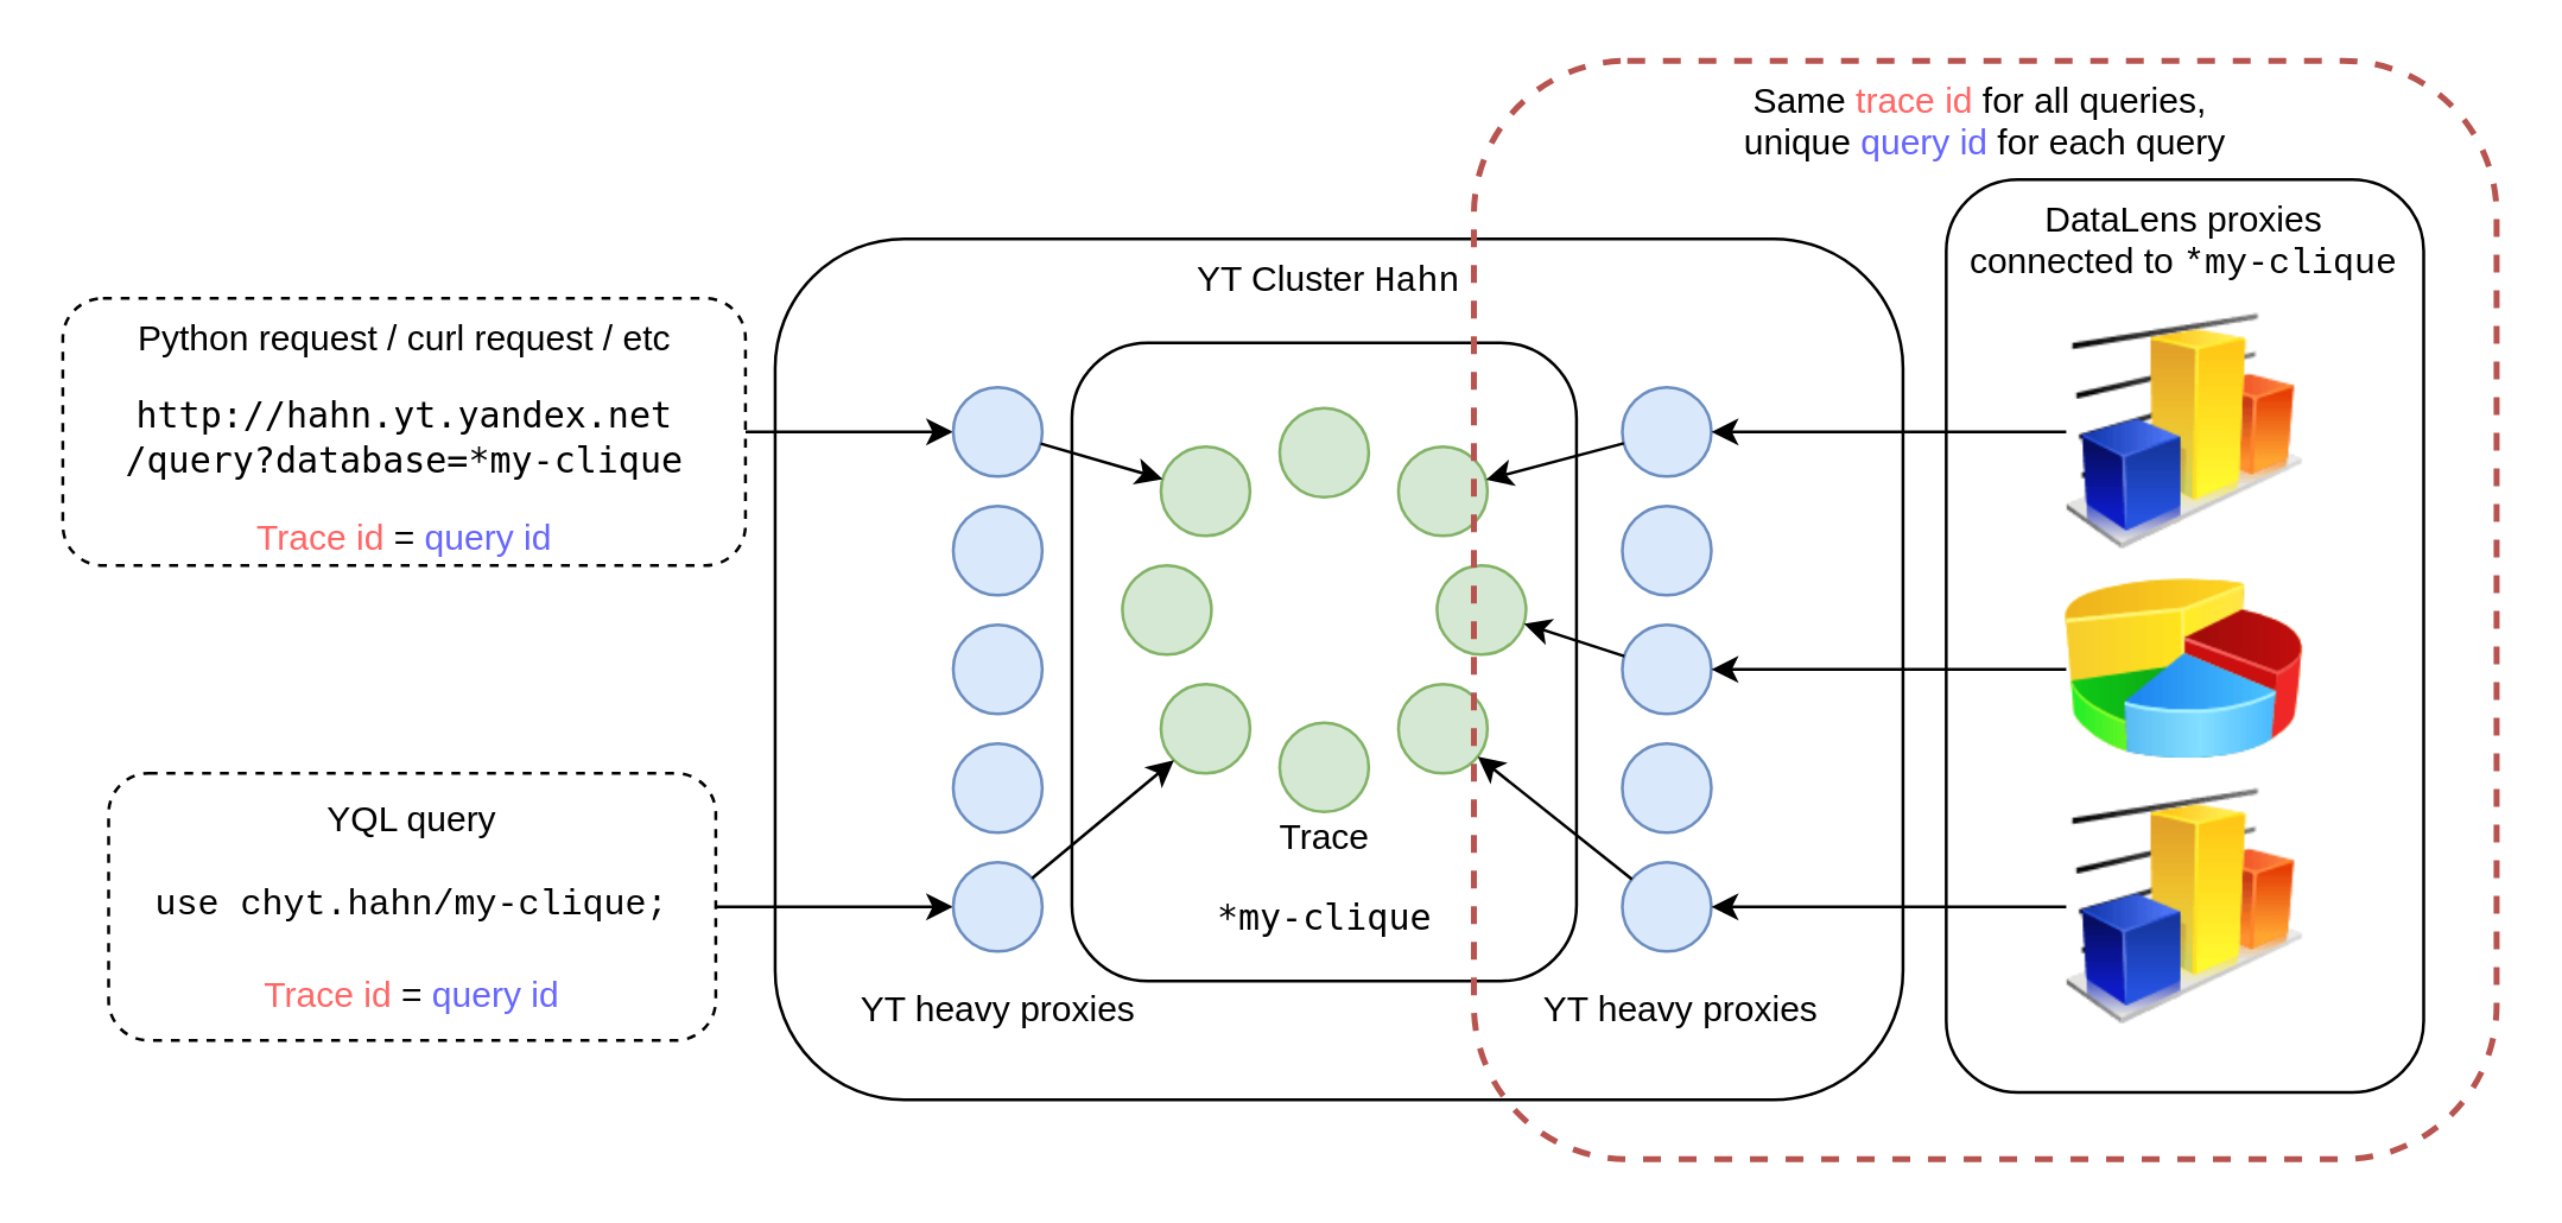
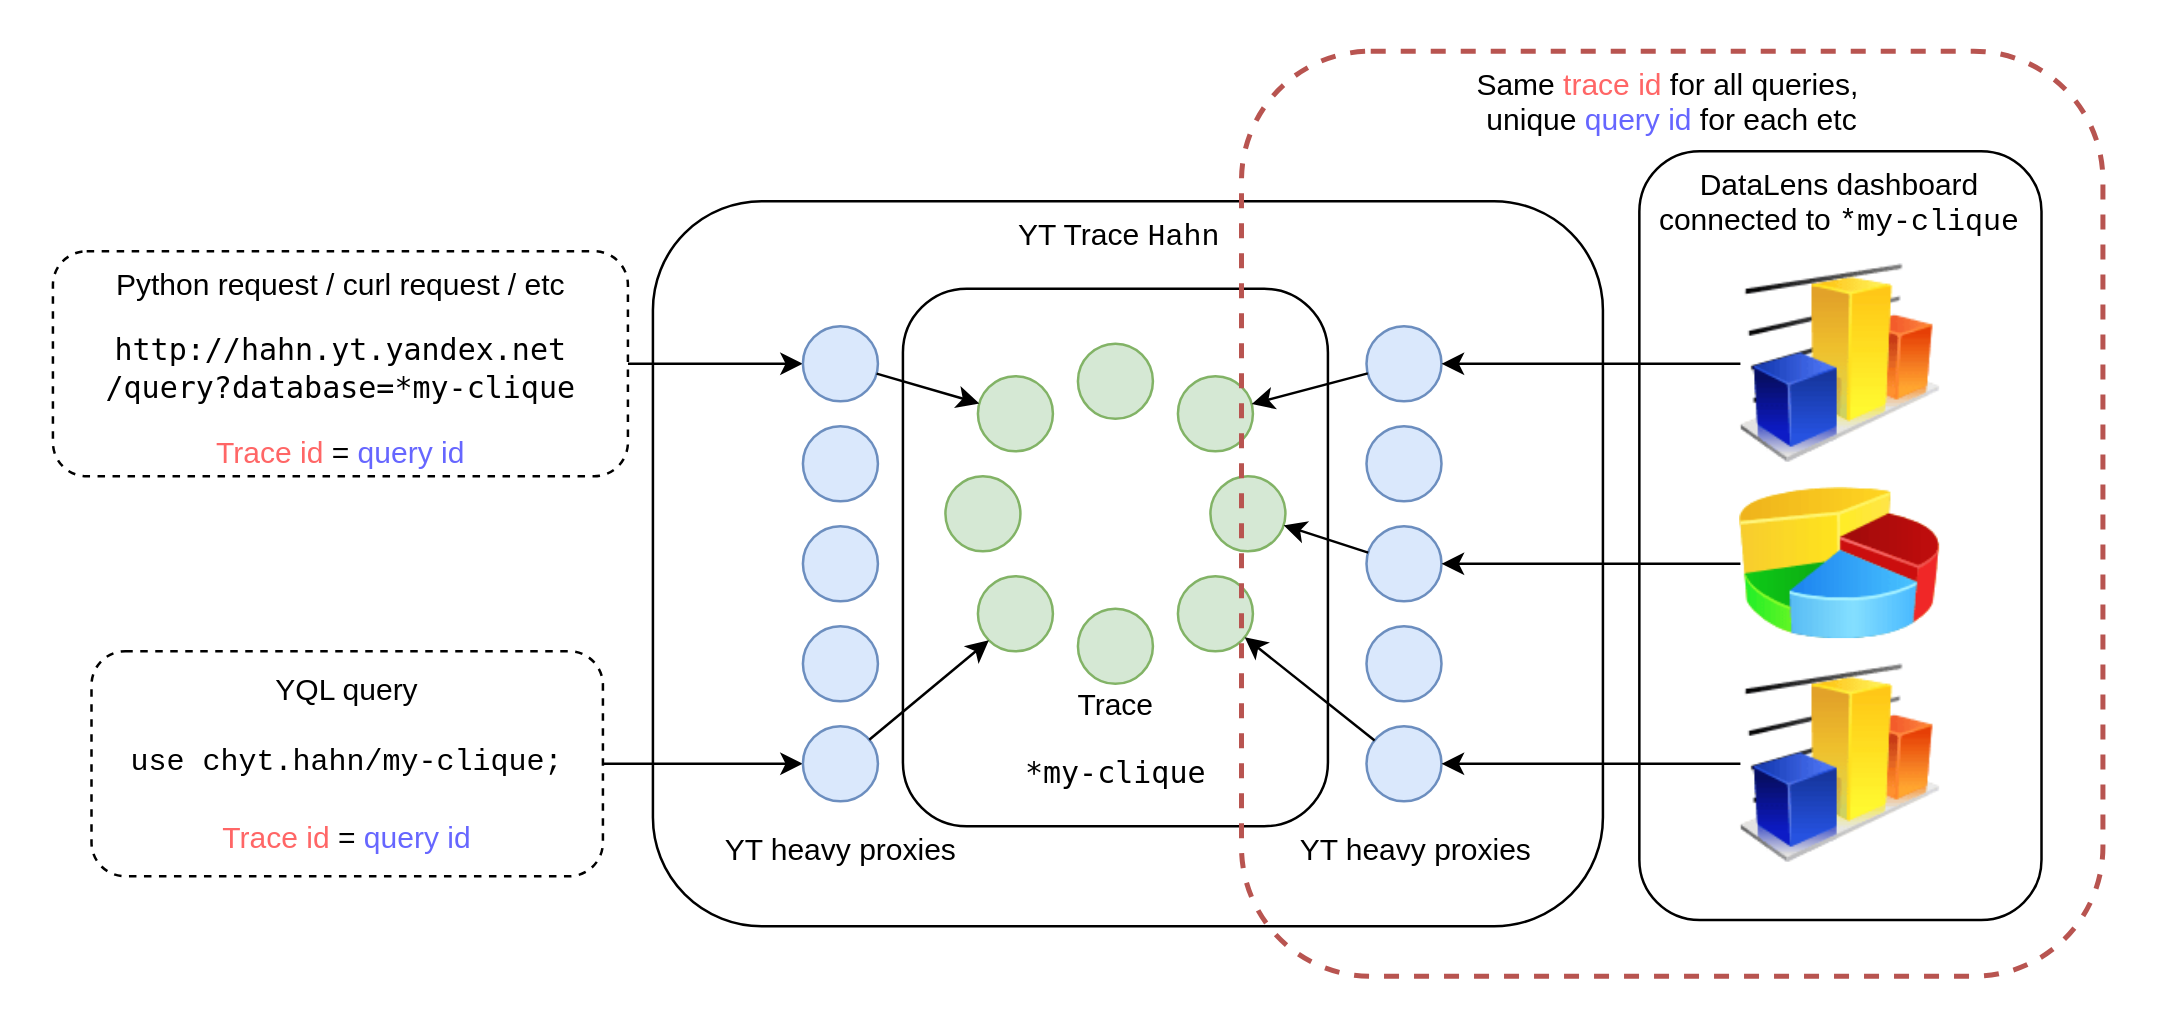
- <mxCell id="41" value="&lt;span style=&quot;white-space: normal&quot;&gt;Same &lt;font color=&quot;#ff6666&quot;&gt;trace id&lt;/font&gt; for all queries,&amp;nbsp;&lt;/span&gt;&lt;br style=&quot;white-space: normal&quot;&gt;&lt;span style=&quot;white-space: normal&quot;&gt;unique &lt;font color=&quot;#6666ff&quot;&gt;query id&lt;/font&gt; for each query&lt;/span&gt;" style="rounded=1;whiteSpace=wrap;html=1;fillColor=none;strokeColor=#b85450;dashed=1;strokeWidth=2;verticalAlign=top;" parent="1" vertex="1"><mxGeometry x="496" width="344.57" height="370" as="geometry" y="20" /></mxCell>
+ <mxCell id="41" value="&lt;span style=&quot;white-space: normal&quot;&gt;Same &lt;font color=&quot;#ff6666&quot;&gt;trace id&lt;/font&gt; for all queries,&amp;nbsp;&lt;/span&gt;&lt;br style=&quot;white-space: normal&quot;&gt;&lt;span style=&quot;white-space: normal&quot;&gt;unique &lt;font color=&quot;#6666ff&quot;&gt;query id&lt;/font&gt; for each etc&lt;/span&gt;" style="rounded=1;whiteSpace=wrap;html=1;fillColor=none;strokeColor=#b85450;dashed=1;strokeWidth=2;verticalAlign=top;" parent="1" vertex="1"><mxGeometry x="496" width="344.57" height="370" as="geometry" y="20" /></mxCell>
- <mxCell id="18" value="DataLens proxies&lt;br&gt;connected to &lt;font face=&quot;Courier New&quot;&gt;*my-clique&lt;/font&gt;" style="rounded=1;whiteSpace=wrap;html=1;verticalAlign=top;" parent="1" vertex="1"><mxGeometry x="655.14" y="60" width="160.86" height="307.5" as="geometry" /></mxCell>
+ <mxCell id="18" value="DataLens dashboard&lt;br&gt;connected to &lt;font face=&quot;Courier New&quot;&gt;*my-clique&lt;/font&gt;" style="rounded=1;whiteSpace=wrap;html=1;verticalAlign=top;" parent="1" vertex="1"><mxGeometry x="655.14" y="60" width="160.86" height="307.5" as="geometry" /></mxCell>
- <mxCell id="2" value="YT Cluster &lt;font face=&quot;Courier New&quot;&gt;Hahn&amp;nbsp;&lt;br&gt;&lt;/font&gt;" style="rounded=1;whiteSpace=wrap;html=1;verticalAlign=top;" parent="1" vertex="1"><mxGeometry x="260.57" y="80" width="380" height="290" as="geometry" /></mxCell>
+ <mxCell id="2" value="YT Trace &lt;font face=&quot;Courier New&quot;&gt;Hahn&amp;nbsp;&lt;br&gt;&lt;/font&gt;" style="rounded=1;whiteSpace=wrap;html=1;verticalAlign=top;" parent="1" vertex="1"><mxGeometry x="260.57" y="80" width="380" height="290" as="geometry" /></mxCell>
